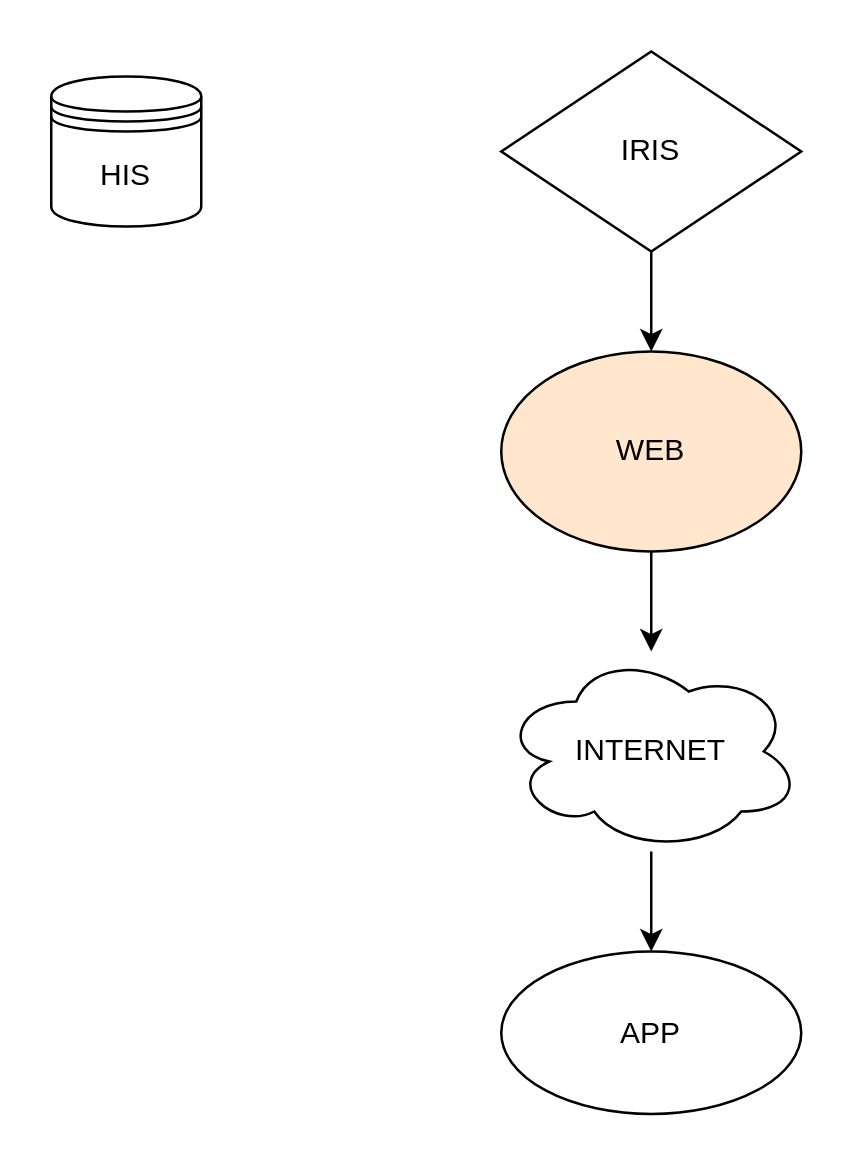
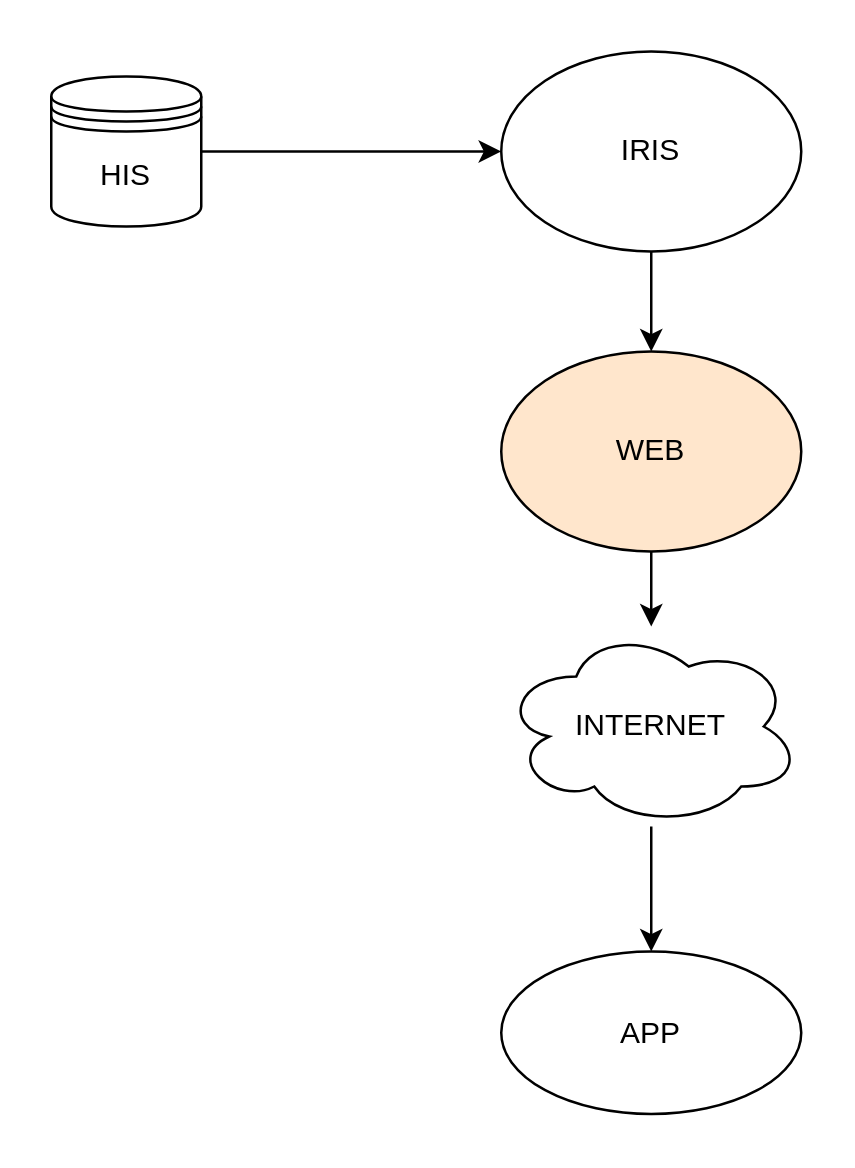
+ <mxCell id="2" style="edgeStyle=orthogonalEdgeStyle;rounded=0;orthogonalLoop=1;jettySize=auto;html=1;exitX=1;exitY=0.5;exitDx=0;exitDy=0;entryX=0;entryY=0.5;entryDx=0;entryDy=0;" edge="1" parent="1" source="10" target="4"><mxGeometry relative="1" as="geometry"><mxPoint x="90" y="60" as="sourcePoint" /></mxGeometry></mxCell>
- <mxCell id="4" value="IRIS" style="rhombus;whiteSpace=wrap;html=1;" vertex="1" parent="1"><mxGeometry x="200" y="20" width="120" height="80" as="geometry" /></mxCell>
+ <mxCell id="4" value="IRIS" style="ellipse;whiteSpace=wrap;html=1;" vertex="1" parent="1"><mxGeometry x="200" y="20" width="120" height="80" as="geometry" /></mxCell>
- <mxCell id="5" value="INTERNET" style="ellipse;shape=cloud;whiteSpace=wrap;html=1;" vertex="1" parent="1"><mxGeometry x="200" y="260" width="120" height="80" as="geometry" /></mxCell>
+ <mxCell id="5" value="INTERNET" style="ellipse;shape=cloud;whiteSpace=wrap;html=1;" vertex="1" parent="1"><mxGeometry x="200" y="250" width="120" height="80" as="geometry" /></mxCell>
